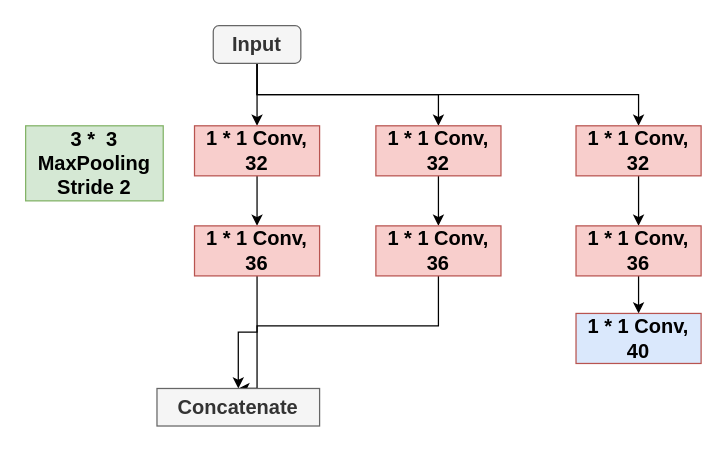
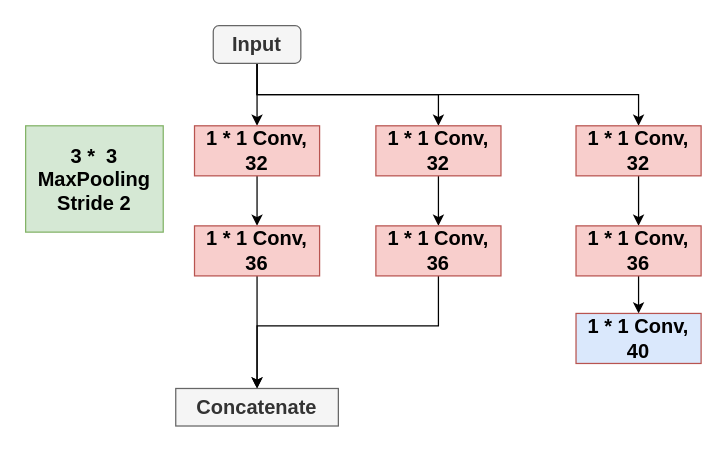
- <mxCell id="18" value="3 *&amp;nbsp; 3&lt;div&gt;MaxPooling&lt;/div&gt;&lt;div&gt;Stride 2&lt;/div&gt;" style="rounded=0;whiteSpace=wrap;html=1;fontSize=16;fontStyle=1;fillColor=#d5e8d4;strokeColor=#82b366;" vertex="1" parent="1"><mxGeometry x="20" y="100" width="110" height="60" as="geometry" /></mxCell>
+ <mxCell id="18" value="3 *&amp;nbsp; 3&lt;div&gt;MaxPooling&lt;/div&gt;&lt;div&gt;Stride 2&lt;/div&gt;" style="rounded=0;whiteSpace=wrap;html=1;fontSize=16;fontStyle=1;fillColor=#d5e8d4;strokeColor=#82b366;" vertex="1" parent="1"><mxGeometry x="20" y="100" width="110" height="85" as="geometry" /></mxCell>
- <mxCell id="19" value="Concatenate" style="rounded=0;whiteSpace=wrap;html=1;fontSize=16;fontStyle=1;fillColor=#f5f5f5;fontColor=#333333;strokeColor=#666666;" vertex="1" parent="1"><mxGeometry x="125" y="310" width="130" height="30" as="geometry" /></mxCell>
+ <mxCell id="19" value="Concatenate" style="rounded=0;whiteSpace=wrap;html=1;fontSize=16;fontStyle=1;fillColor=#f5f5f5;fontColor=#333333;strokeColor=#666666;" vertex="1" parent="1"><mxGeometry x="140" y="310" width="130" height="30" as="geometry" /></mxCell>
